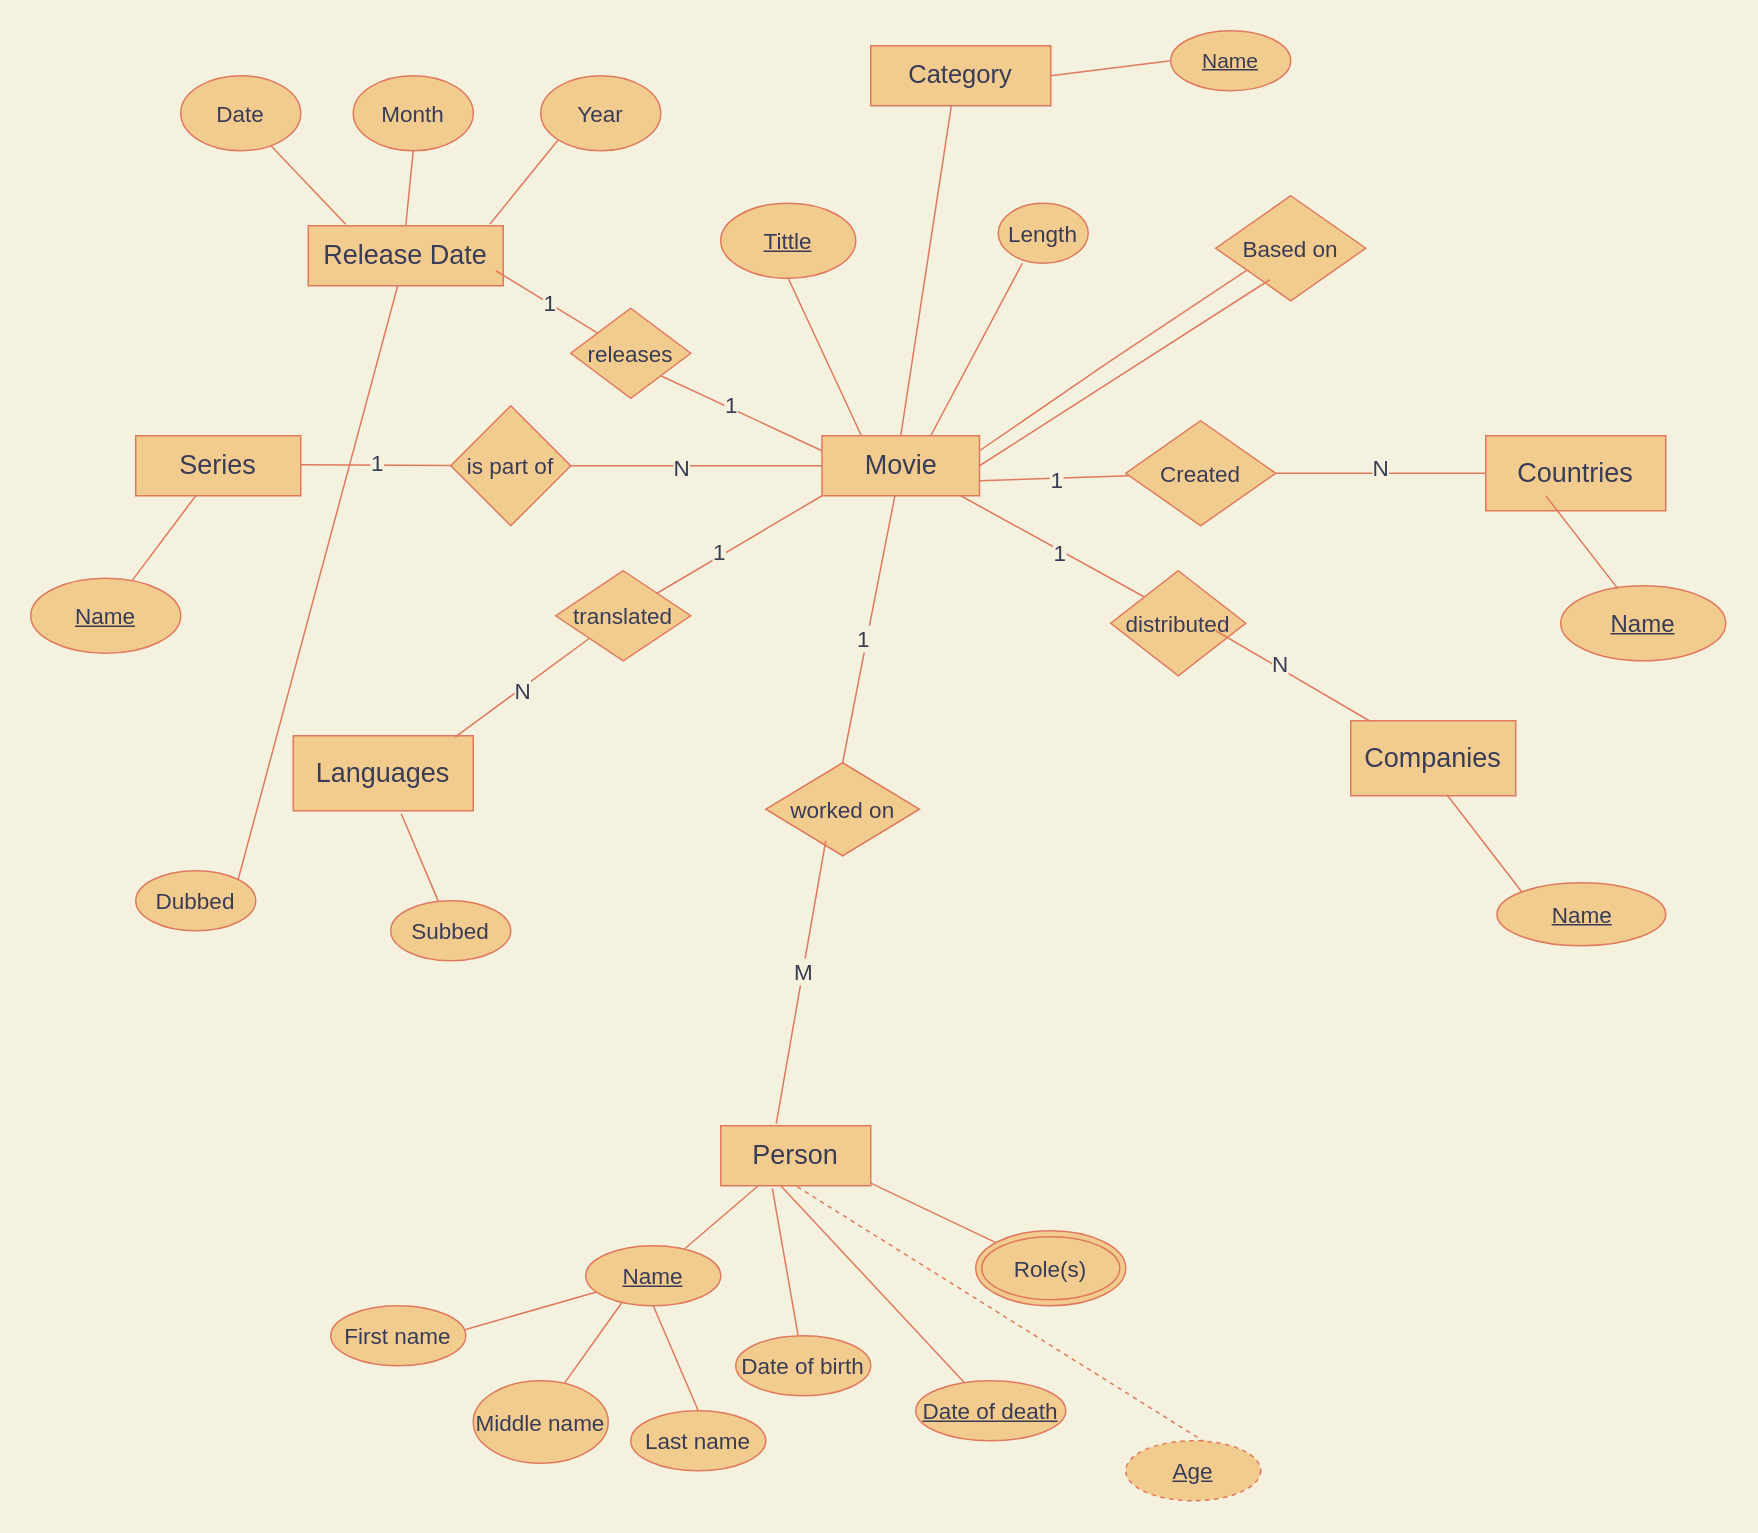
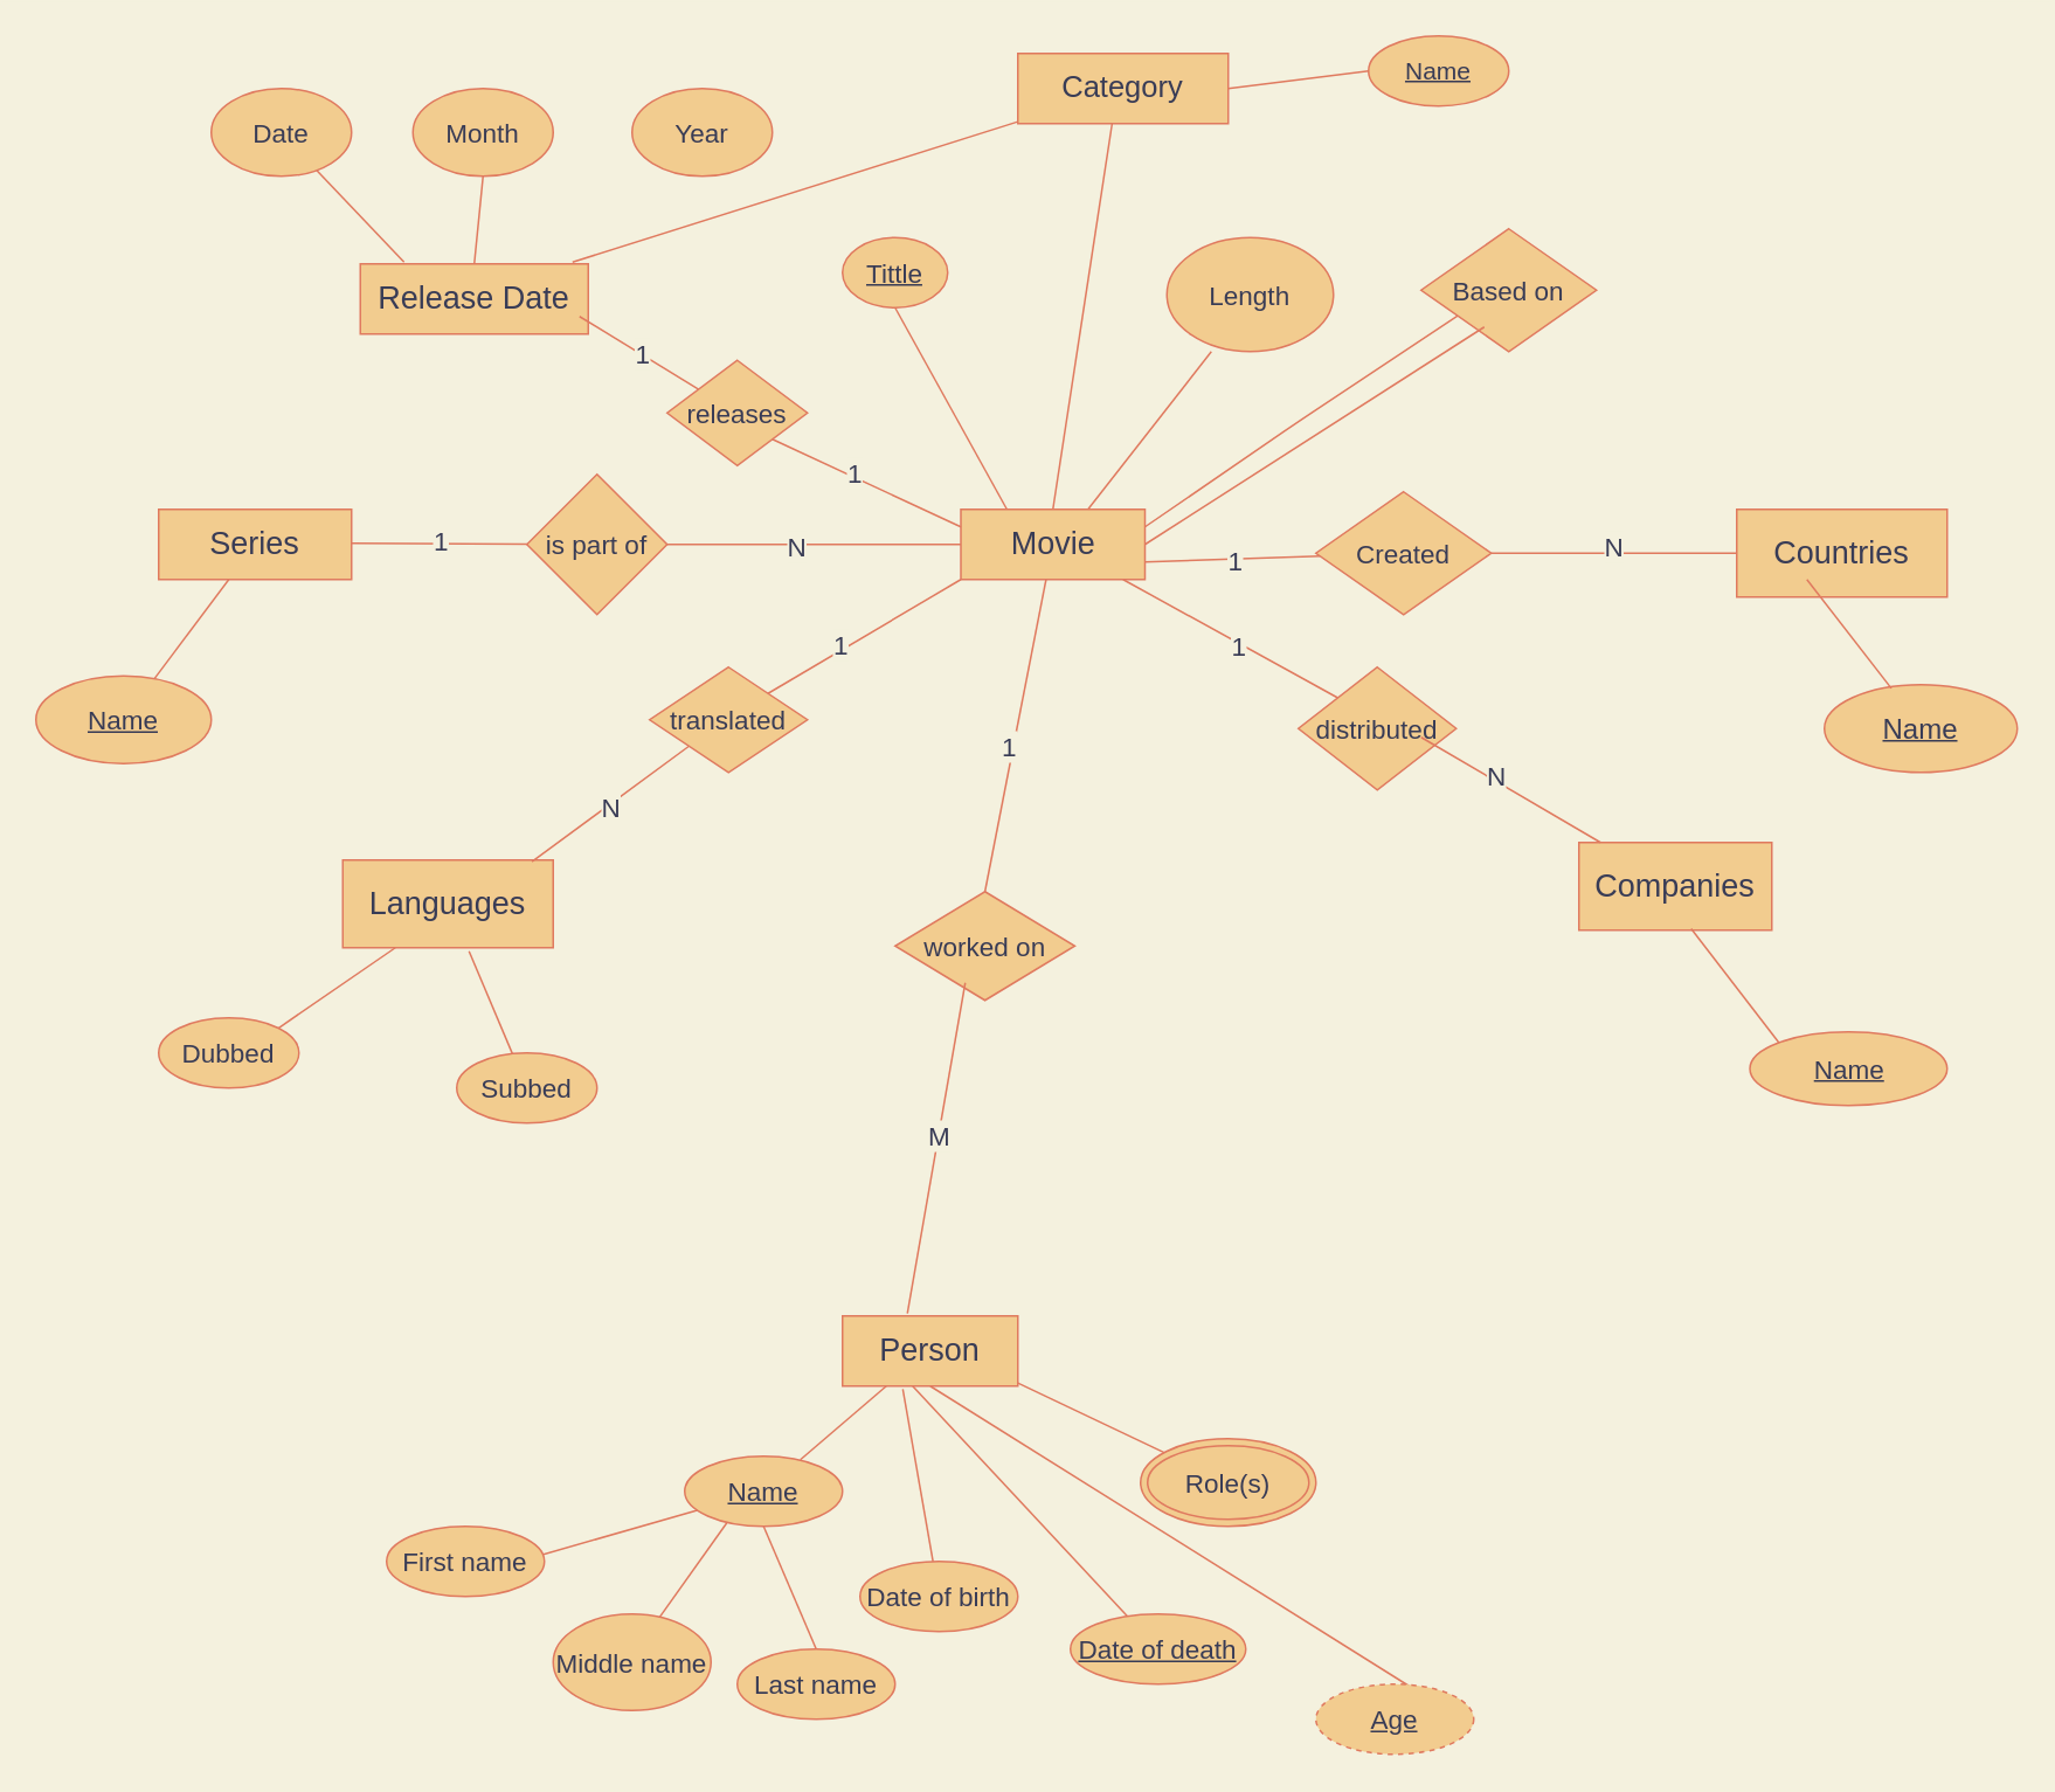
- <mxCell id="18" value="" style="endArrow=none;html=1;strokeColor=#E07A5F;fillColor=#F2CC8F;fontSize=15;fontColor=#393C56;entryX=0;entryY=1;entryDx=0;entryDy=0;exitX=0.931;exitY=-0.025;exitDx=0;exitDy=0;exitPerimeter=0;labelBackgroundColor=#F4F1DE;" parent="1" source="3" target="15" edge="1"><mxGeometry width="50" height="50" relative="1" as="geometry"><mxPoint x="340" y="190" as="sourcePoint" /><mxPoint x="390" y="140" as="targetPoint" /></mxGeometry></mxCell>
+ <mxCell id="18" value="" style="endArrow=none;html=1;strokeColor=#E07A5F;fillColor=#F2CC8F;fontSize=15;fontColor=#393C56;exitX=0.931;exitY=-0.025;exitDx=0;exitDy=0;exitPerimeter=0;labelBackgroundColor=#F4F1DE;" parent="1" source="3" target="79" edge="1"><mxGeometry width="50" height="50" relative="1" as="geometry"><mxPoint x="340" y="190" as="sourcePoint" /><mxPoint x="390" y="140" as="targetPoint" /></mxGeometry></mxCell>
- <mxCell id="20" value="Length" style="ellipse;whiteSpace=wrap;html=1;rounded=0;sketch=0;strokeColor=#E07A5F;fillColor=#F2CC8F;fontSize=15;fontColor=#393C56;" parent="1" vertex="1"><mxGeometry x="665" y="135" width="60" height="40" as="geometry" /></mxCell>
+ <mxCell id="20" value="Length" style="ellipse;whiteSpace=wrap;html=1;rounded=0;sketch=0;strokeColor=#E07A5F;fillColor=#F2CC8F;fontSize=15;fontColor=#393C56;" parent="1" vertex="1"><mxGeometry x="665" y="135" width="95" height="65" as="geometry" /></mxCell>
- <mxCell id="19" value="&lt;u&gt;Tittle&lt;/u&gt;" style="ellipse;whiteSpace=wrap;html=1;rounded=0;sketch=0;strokeColor=#E07A5F;fillColor=#F2CC8F;fontSize=15;fontColor=#393C56;" parent="1" vertex="1"><mxGeometry x="480" y="135" width="90" height="50" as="geometry" /></mxCell>
+ <mxCell id="19" value="&lt;u&gt;Tittle&lt;/u&gt;" style="ellipse;whiteSpace=wrap;html=1;rounded=0;sketch=0;strokeColor=#E07A5F;fillColor=#F2CC8F;fontSize=15;fontColor=#393C56;" parent="1" vertex="1"><mxGeometry x="480" y="135" width="60" height="40" as="geometry" /></mxCell>
- <mxCell id="24" value="" style="endArrow=none;html=1;strokeColor=#E07A5F;fillColor=#F2CC8F;fontSize=15;fontColor=#393C56;exitX=1;exitY=0;exitDx=0;exitDy=0;labelBackgroundColor=#F4F1DE;" parent="1" source="11" target="3" edge="1"><mxGeometry width="50" height="50" relative="1" as="geometry"><mxPoint x="210" y="570" as="sourcePoint" /><mxPoint x="260" y="520" as="targetPoint" /></mxGeometry></mxCell>
+ <mxCell id="24" value="" style="endArrow=none;html=1;strokeColor=#E07A5F;fillColor=#F2CC8F;fontSize=15;fontColor=#393C56;exitX=1;exitY=0;exitDx=0;exitDy=0;entryX=0.25;entryY=1;entryDx=0;entryDy=0;labelBackgroundColor=#F4F1DE;" parent="1" source="11" target="6" edge="1"><mxGeometry width="50" height="50" relative="1" as="geometry"><mxPoint x="210" y="570" as="sourcePoint" /><mxPoint x="260" y="520" as="targetPoint" /></mxGeometry></mxCell>
- <mxCell id="30" value="" style="endArrow=none;html=1;strokeColor=#E07A5F;fillColor=#F2CC8F;fontSize=15;fontColor=#393C56;entryX=0.5;entryY=1;entryDx=0;entryDy=0;exitX=0.589;exitY=0.025;exitDx=0;exitDy=0;exitPerimeter=0;labelBackgroundColor=#F4F1DE;dashed=1;" parent="1" source="31" target="27" edge="1"><mxGeometry width="50" height="50" relative="1" as="geometry"><mxPoint x="530" y="590" as="sourcePoint" /><mxPoint x="525" y="550" as="targetPoint" /></mxGeometry></mxCell>
+ <mxCell id="30" value="" style="endArrow=none;html=1;strokeColor=#E07A5F;fillColor=#F2CC8F;fontSize=15;fontColor=#393C56;entryX=0.5;entryY=1;entryDx=0;entryDy=0;exitX=0.589;exitY=0.025;exitDx=0;exitDy=0;exitPerimeter=0;labelBackgroundColor=#F4F1DE;" parent="1" source="31" target="27" edge="1"><mxGeometry width="50" height="50" relative="1" as="geometry"><mxPoint x="530" y="590" as="sourcePoint" /><mxPoint x="525" y="550" as="targetPoint" /></mxGeometry></mxCell>
